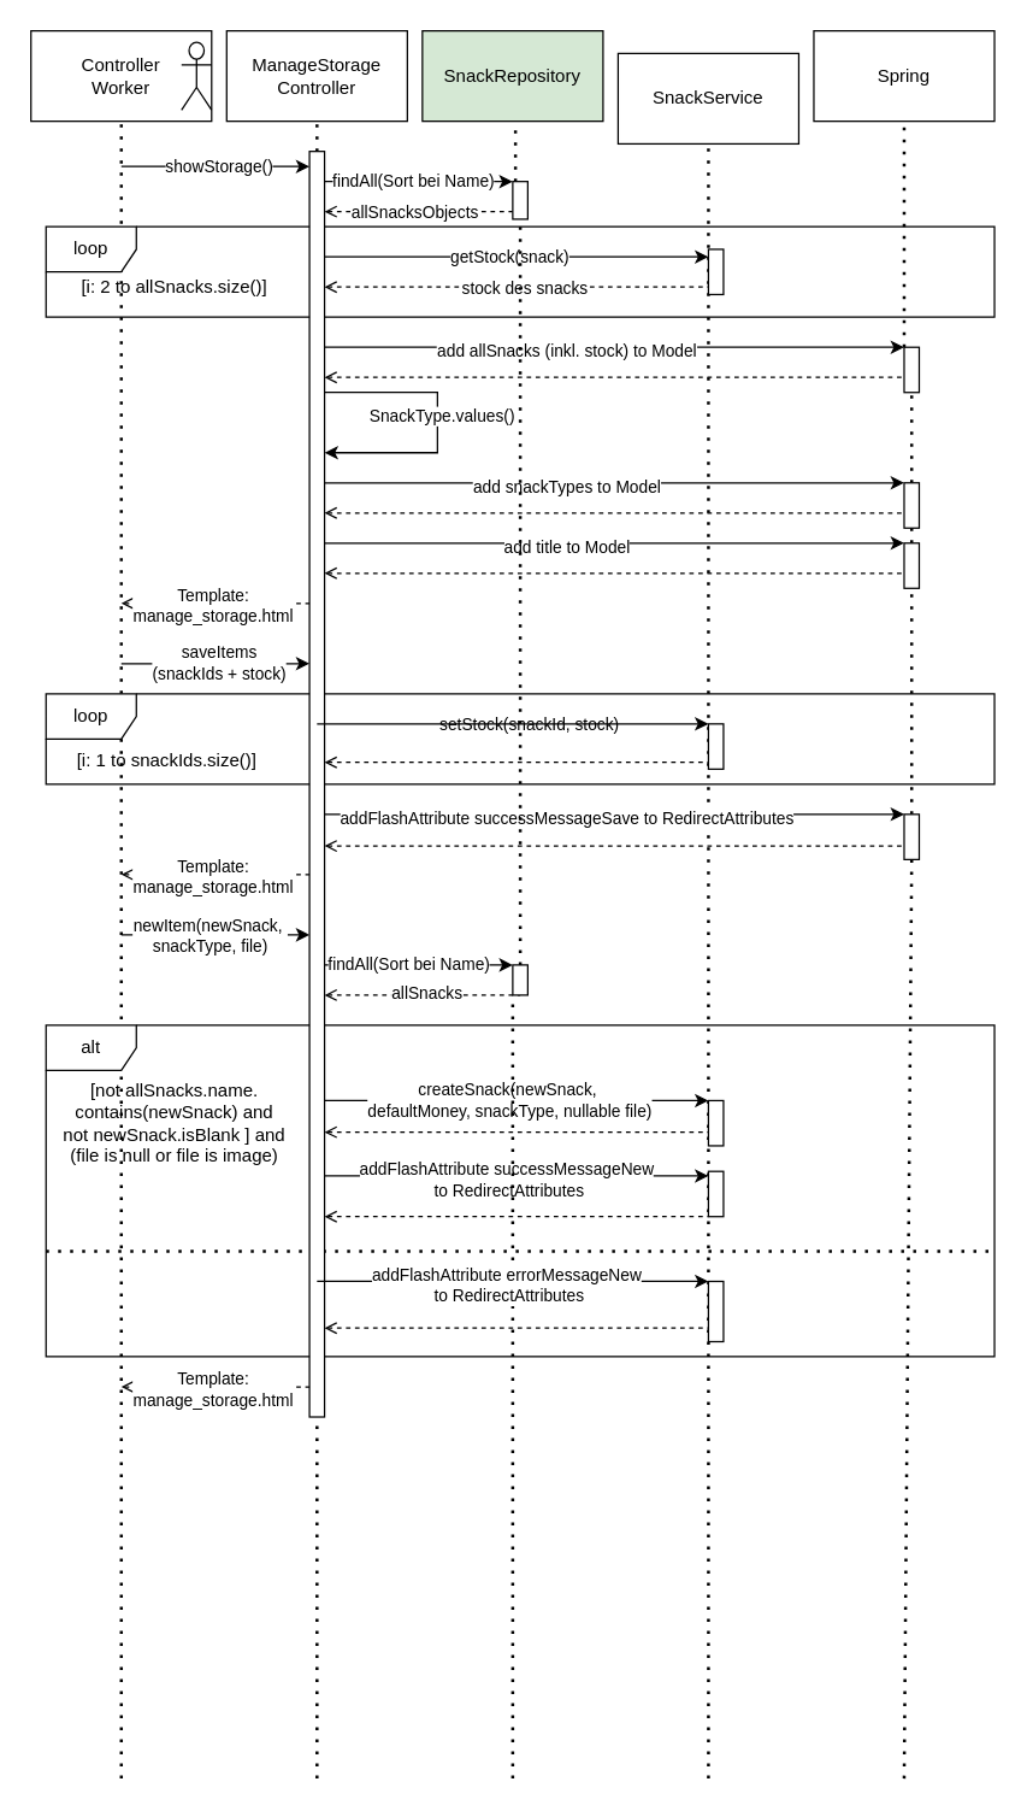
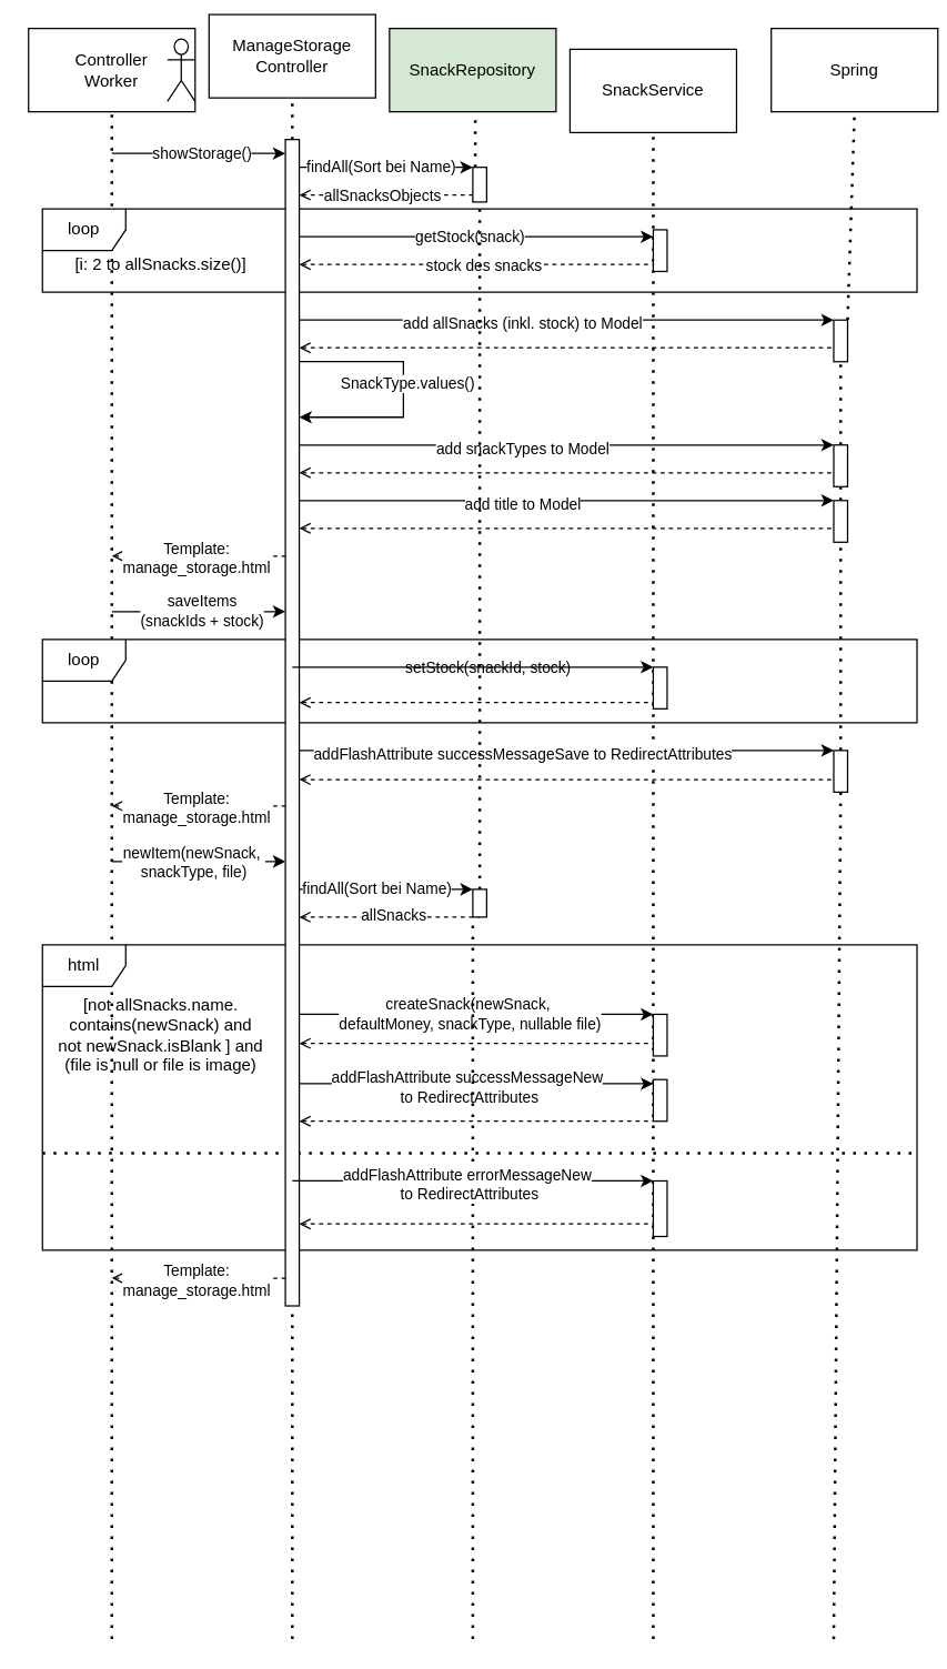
- <mxCell id="4" value="ManageStorage&lt;div&gt;Controller&lt;/div&gt;" style="rounded=0;whiteSpace=wrap;html=1;" parent="1" vertex="1"><mxGeometry x="150" y="20" width="120" height="60" as="geometry" /></mxCell>
+ <mxCell id="4" value="ManageStorage&lt;div&gt;Controller&lt;/div&gt;" style="rounded=0;whiteSpace=wrap;html=1;" parent="1" vertex="1"><mxGeometry x="150" y="10" width="120" height="60" as="geometry" /></mxCell>
- <mxCell id="9" value="Spring" style="rounded=0;whiteSpace=wrap;html=1;" vertex="1" parent="1"><mxGeometry x="540" y="20" width="120" height="60" as="geometry" /></mxCell>
+ <mxCell id="9" value="Spring" style="rounded=0;whiteSpace=wrap;html=1;" vertex="1" parent="1"><mxGeometry x="555" y="20" width="120" height="60" as="geometry" /></mxCell>
- <mxCell id="42" value="[i: 1 to snackIds.size()]" style="text;html=1;align=center;verticalAlign=middle;resizable=0;points=[];autosize=1;strokeColor=none;fillColor=none;" vertex="1" parent="1"><mxGeometry x="40" y="490" width="140" height="30" as="geometry" /></mxCell>
- <mxCell id="52" value="alt" style="shape=umlFrame;whiteSpace=wrap;html=1;pointerEvents=0;" vertex="1" parent="1"><mxGeometry x="30" y="680" width="630" height="220" as="geometry" /></mxCell>
+ <mxCell id="52" value="html" style="shape=umlFrame;whiteSpace=wrap;html=1;pointerEvents=0;" vertex="1" parent="1"><mxGeometry x="30" y="680" width="630" height="220" as="geometry" /></mxCell>
